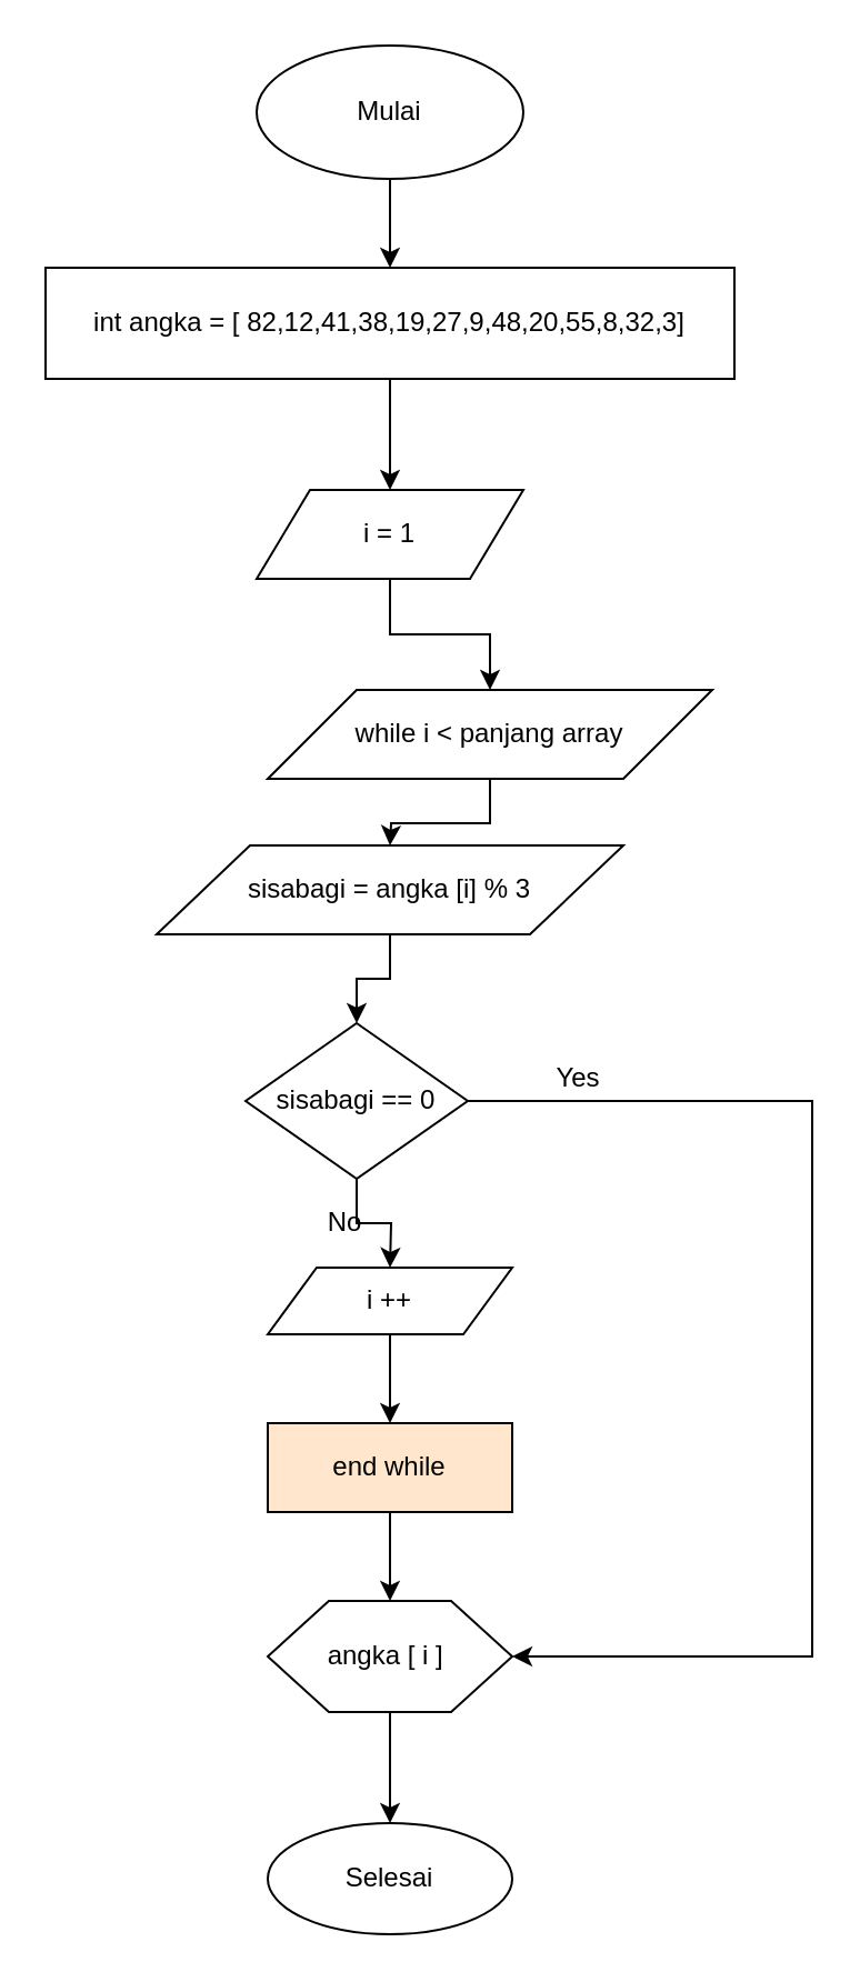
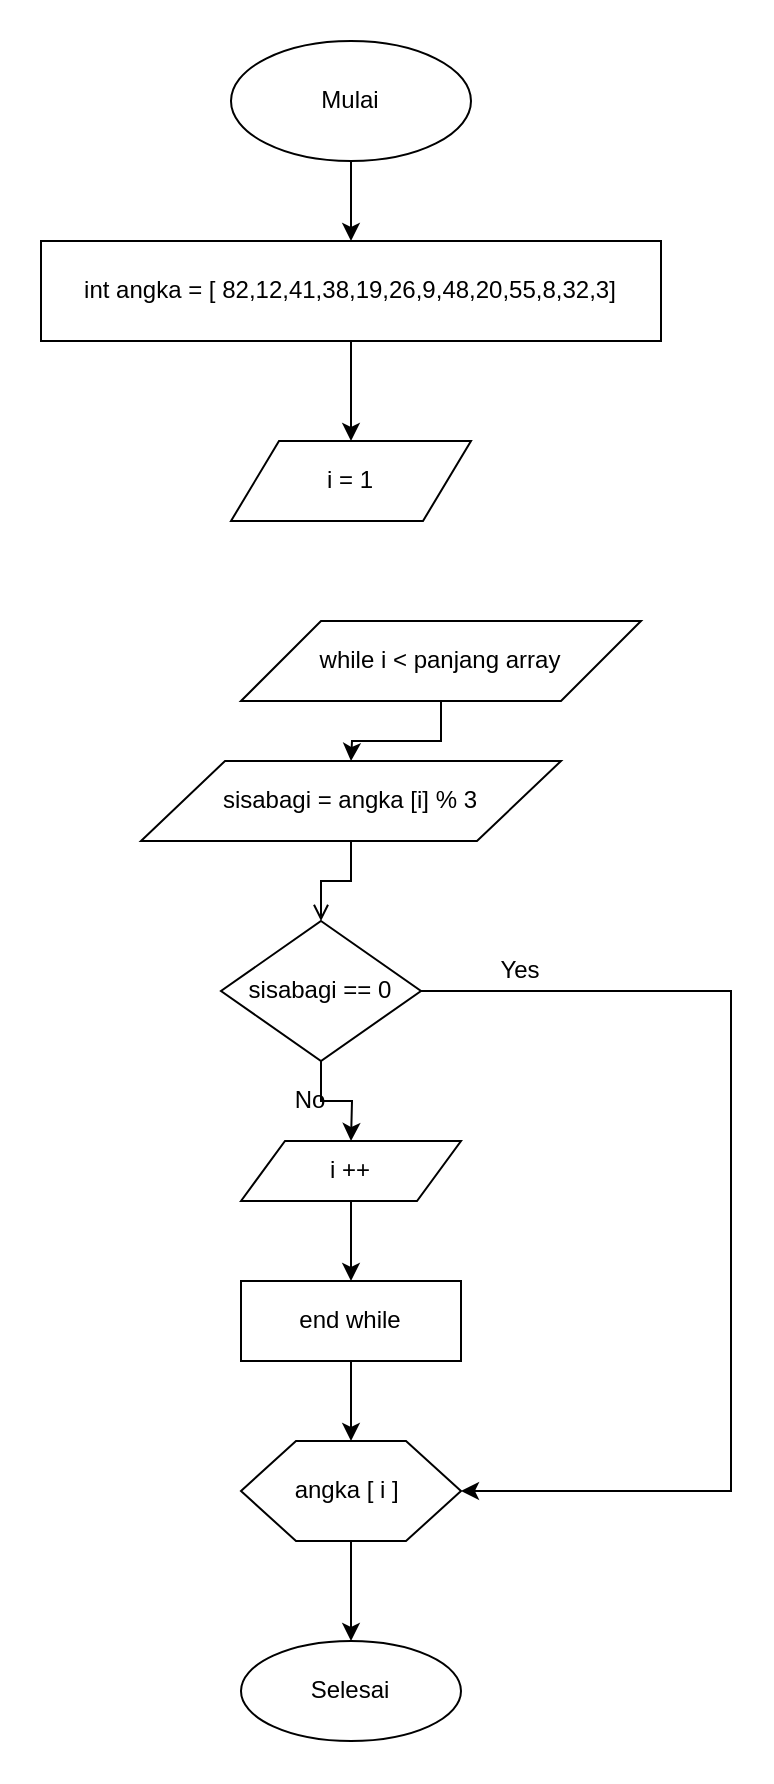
- <mxCell id="5" value="int angka = [ 82,12,41,38,19,27,9,48,20,55,8,32,3]" style="rounded=0;whiteSpace=wrap;html=1;" vertex="1" parent="1"><mxGeometry x="20" y="120" width="310" height="50" as="geometry" /></mxCell>
+ <mxCell id="5" value="int angka = [ 82,12,41,38,19,26,9,48,20,55,8,32,3]" style="rounded=0;whiteSpace=wrap;html=1;" vertex="1" parent="1"><mxGeometry x="20" y="120" width="310" height="50" as="geometry" /></mxCell>
- <mxCell id="6" style="edgeStyle=orthogonalEdgeStyle;rounded=0;orthogonalLoop=1;jettySize=auto;html=1;" edge="1" parent="1" source="7" target="9"><mxGeometry relative="1" as="geometry"><mxPoint x="175" y="300" as="targetPoint" /></mxGeometry></mxCell>
- <mxCell id="10" style="edgeStyle=orthogonalEdgeStyle;rounded=0;orthogonalLoop=1;jettySize=auto;html=1;entryX=0.5;entryY=0;entryDx=0;entryDy=0;" edge="1" parent="1" source="11" target="14"><mxGeometry relative="1" as="geometry" /></mxCell>
+ <mxCell id="10" style="edgeStyle=orthogonalEdgeStyle;rounded=0;orthogonalLoop=1;jettySize=auto;html=1;entryX=0.5;entryY=0;entryDx=0;entryDy=0;endArrow=open;" edge="1" parent="1" source="11" target="14"><mxGeometry relative="1" as="geometry" /></mxCell>
- <mxCell id="20" value="end while" style="rounded=0;whiteSpace=wrap;html=1;fillColor=#ffe6cc;" vertex="1" parent="1"><mxGeometry x="120" y="640" width="110" height="40" as="geometry" /></mxCell>
+ <mxCell id="20" value="end while" style="rounded=0;whiteSpace=wrap;html=1;" vertex="1" parent="1"><mxGeometry x="120" y="640" width="110" height="40" as="geometry" /></mxCell>
